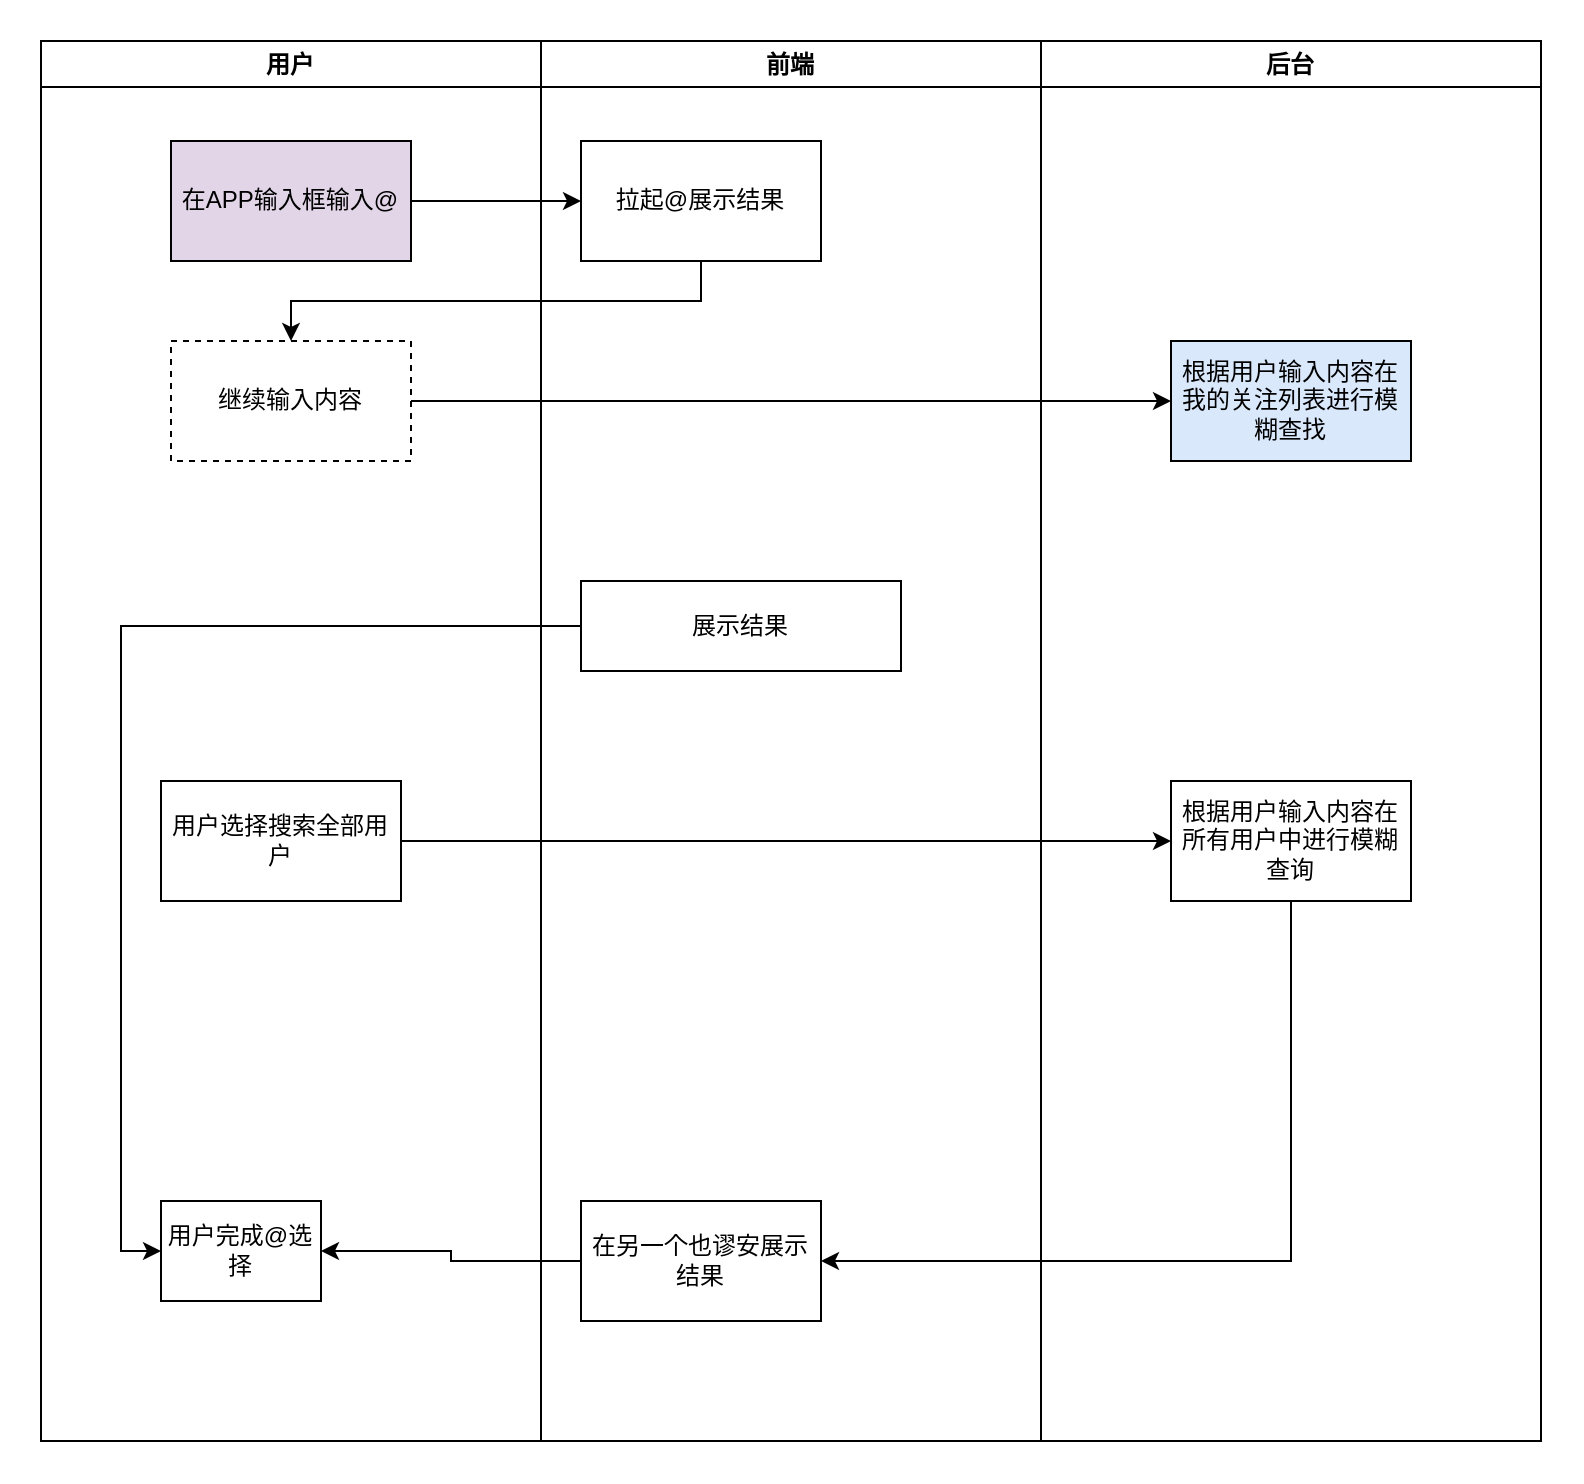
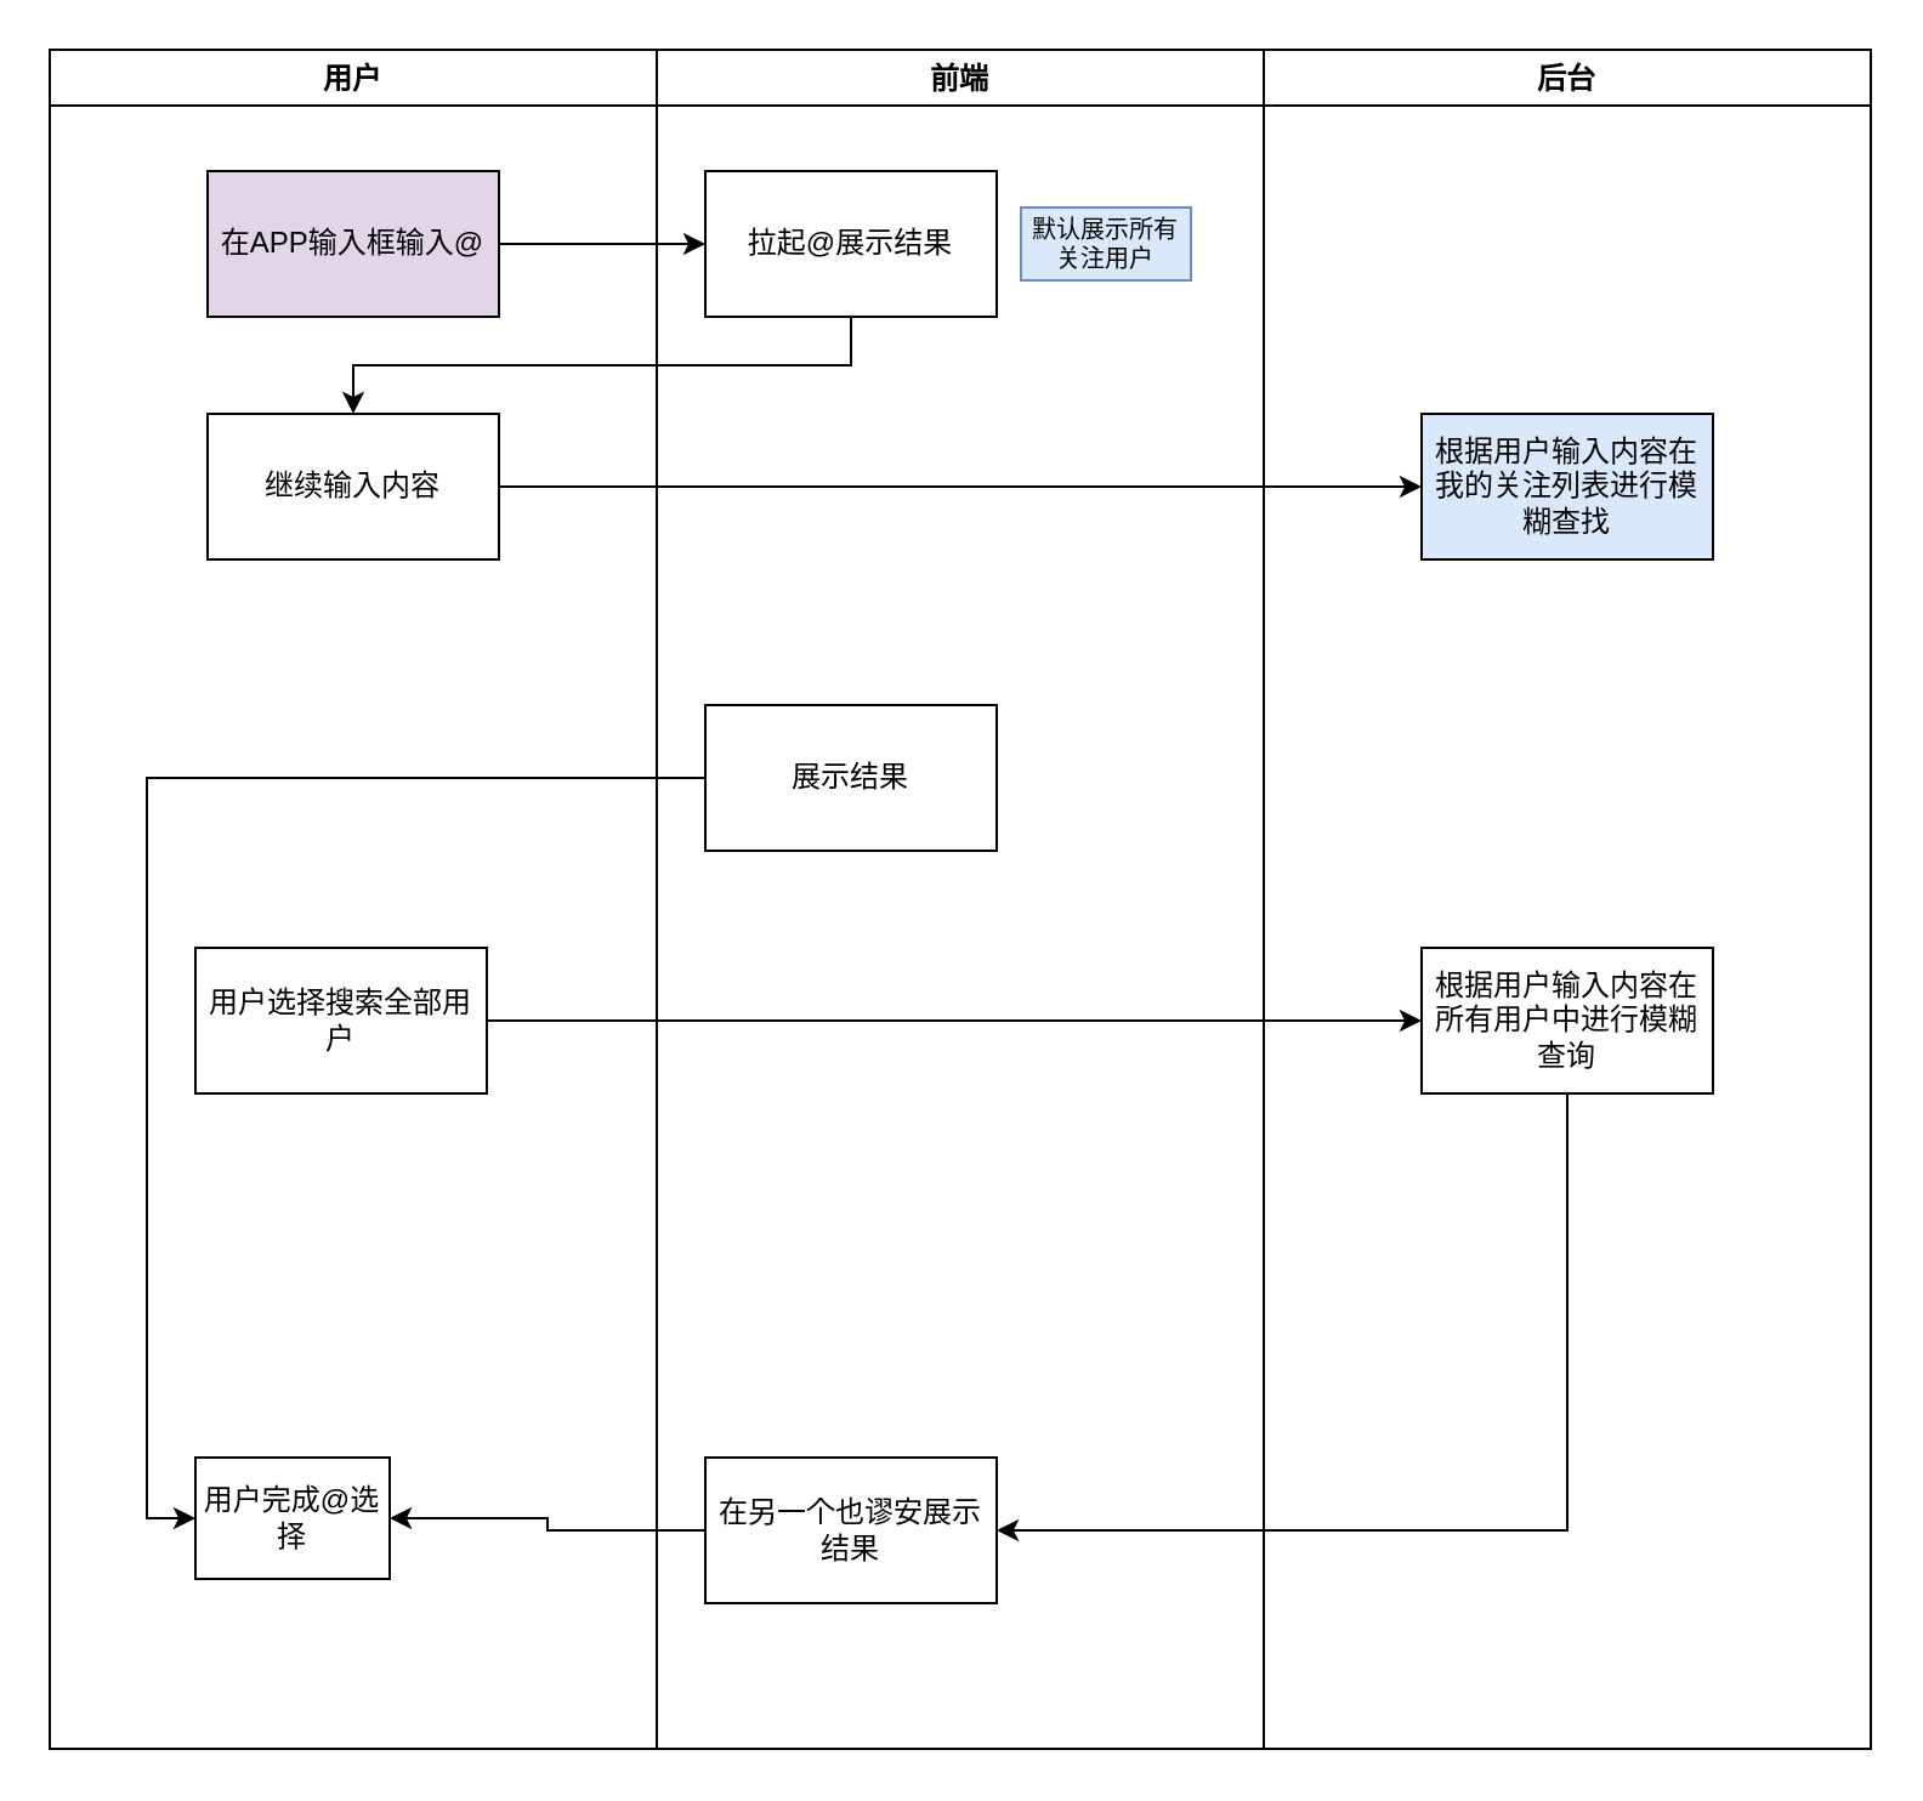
+ <mxCell id="11" value="默认展示所有关注用户" style="text;html=1;align=center;verticalAlign=middle;whiteSpace=wrap;rounded=0;fontSize=10;shadow=0;fillColor=#dae8fc;strokeColor=#6c8ebf;" parent="7" vertex="1"><mxGeometry x="150" y="65" width="70" height="30" as="geometry" /></mxCell>
- <mxCell id="4" value="继续输入内容" style="rounded=0;whiteSpace=wrap;html=1;dashed=1;" parent="2" vertex="1"><mxGeometry x="65" y="150" width="120" height="60" as="geometry" /></mxCell>
+ <mxCell id="4" value="继续输入内容" style="rounded=0;whiteSpace=wrap;html=1;" parent="2" vertex="1"><mxGeometry x="65" y="150" width="120" height="60" as="geometry" /></mxCell>
- <mxCell id="9" value="展示结果" style="rounded=0;whiteSpace=wrap;html=1;" parent="7" vertex="1"><mxGeometry x="20" y="270" width="160" height="45" as="geometry" /></mxCell>
+ <mxCell id="9" value="展示结果" style="rounded=0;whiteSpace=wrap;html=1;" parent="7" vertex="1"><mxGeometry x="20" y="270" width="120" height="60" as="geometry" /></mxCell>
